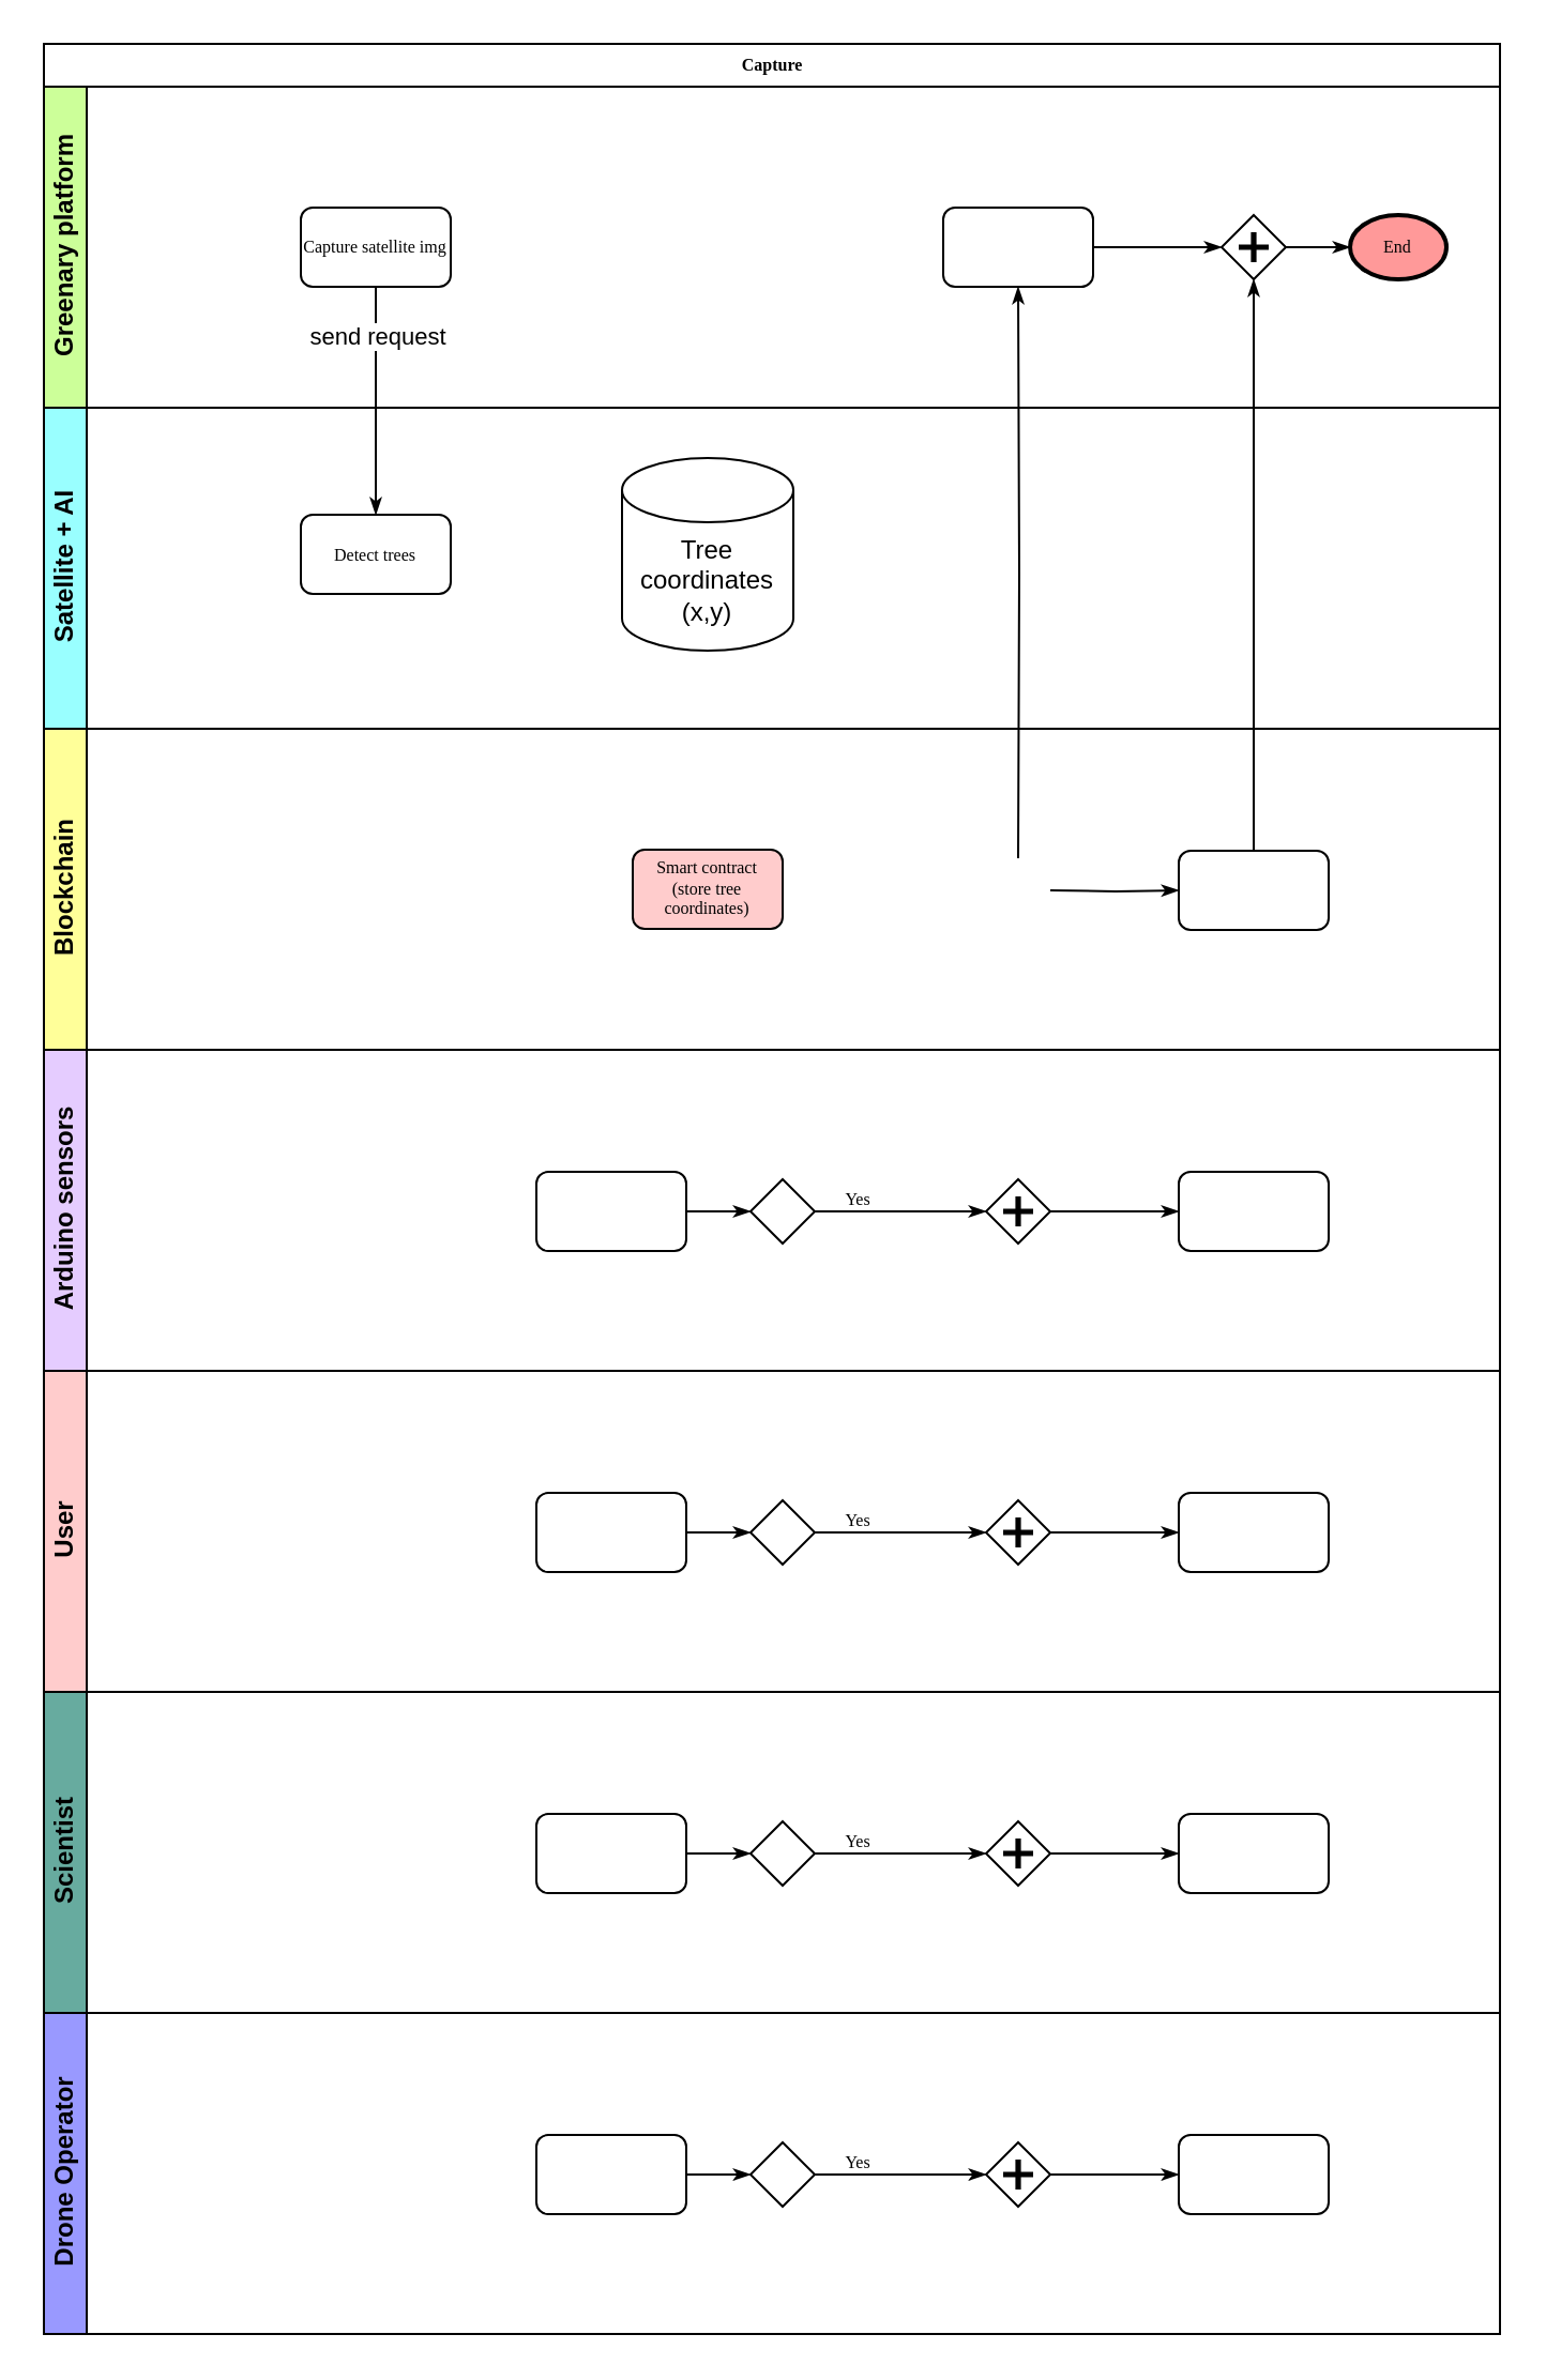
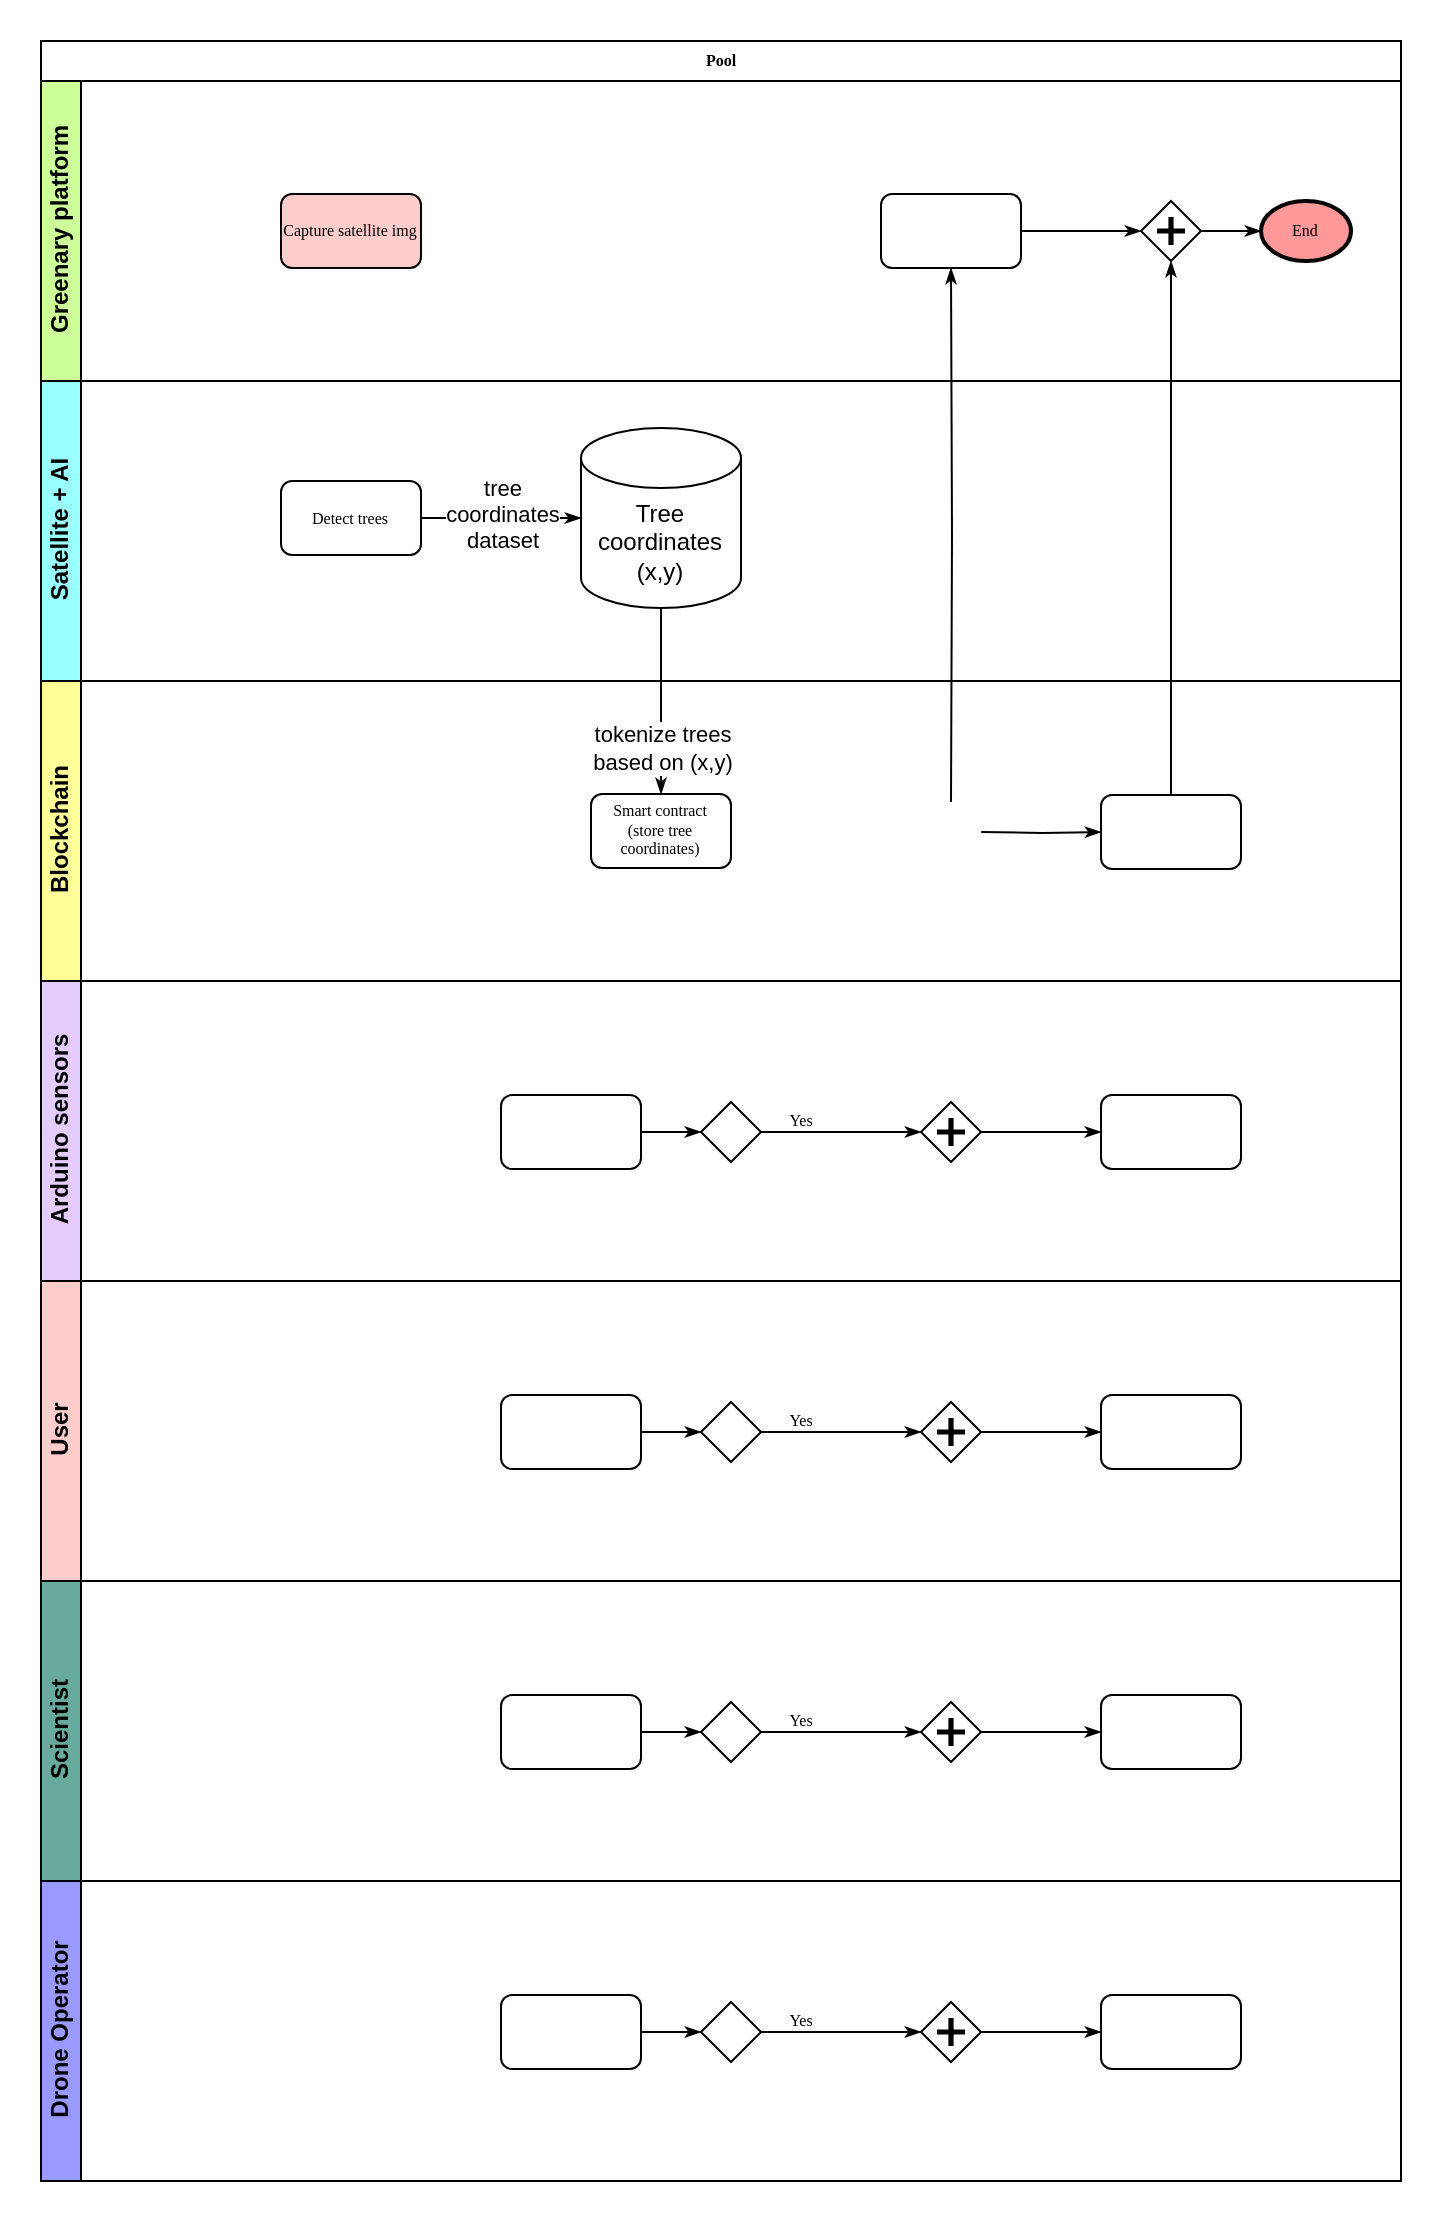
- <mxCell id="2" value="Capture" style="swimlane;html=1;childLayout=stackLayout;horizontal=1;startSize=20;horizontalStack=0;rounded=0;shadow=0;labelBackgroundColor=none;strokeWidth=1;fontFamily=Verdana;fontSize=8;align=center;" parent="1" vertex="1"><mxGeometry x="20" y="20" width="680" height="1070" as="geometry" /></mxCell>
+ <mxCell id="2" value="Pool" style="swimlane;html=1;childLayout=stackLayout;horizontal=1;startSize=20;horizontalStack=0;rounded=0;shadow=0;labelBackgroundColor=none;strokeWidth=1;fontFamily=Verdana;fontSize=8;align=center;" parent="1" vertex="1"><mxGeometry x="20" y="20" width="680" height="1070" as="geometry" /></mxCell>
- <mxCell id="4" value="Capture satellite img" style="rounded=1;whiteSpace=wrap;html=1;shadow=0;labelBackgroundColor=none;strokeWidth=1;fontFamily=Verdana;fontSize=8;align=center;" parent="3" vertex="1"><mxGeometry x="120" y="56.5" width="70" height="37" as="geometry" /></mxCell>
+ <mxCell id="4" value="Capture satellite img" style="rounded=1;whiteSpace=wrap;html=1;shadow=0;labelBackgroundColor=none;strokeWidth=1;fontFamily=Verdana;fontSize=8;align=center;fillColor=#ffcccc;" parent="3" vertex="1"><mxGeometry x="120" y="56.5" width="70" height="37" as="geometry" /></mxCell>
- <mxCell id="19" style="edgeStyle=orthogonalEdgeStyle;rounded=0;html=1;labelBackgroundColor=none;startArrow=none;startFill=0;startSize=5;endArrow=classicThin;endFill=1;endSize=5;jettySize=auto;orthogonalLoop=1;strokeWidth=1;fontFamily=Verdana;fontSize=8" parent="2" source="4" target="13" edge="1"><mxGeometry relative="1" as="geometry" /></mxCell>
- <mxCell id="20" value="send request" style="edgeLabel;html=1;align=center;verticalAlign=middle;resizable=0;points=[];" parent="19" vertex="1" connectable="0"><mxGeometry x="-0.562" relative="1" as="geometry"><mxPoint as="offset" /></mxGeometry></mxCell>
+ <mxCell id="11" style="edgeStyle=orthogonalEdgeStyle;rounded=0;html=1;labelBackgroundColor=none;startArrow=none;startFill=0;startSize=5;endArrow=classicThin;endFill=1;endSize=5;jettySize=auto;orthogonalLoop=1;strokeWidth=1;fontFamily=Verdana;fontSize=8;entryX=0;entryY=0.5;entryDx=0;entryDy=0;entryPerimeter=0;" parent="10" source="13" target="14" edge="1"><mxGeometry relative="1" as="geometry"><mxPoint x="270" y="68.5" as="targetPoint" /></mxGeometry></mxCell>
+ <mxCell id="12" value="tree&lt;div&gt;coordinates&lt;/div&gt;&lt;div&gt;dataset&lt;/div&gt;" style="edgeLabel;html=1;align=center;verticalAlign=middle;resizable=0;points=[];" parent="11" vertex="1" connectable="0"><mxGeometry x="-0.006" y="2" relative="1" as="geometry"><mxPoint as="offset" /></mxGeometry></mxCell>
+ <mxCell id="55" style="edgeStyle=orthogonalEdgeStyle;rounded=0;html=1;labelBackgroundColor=none;startArrow=none;startFill=0;startSize=5;endArrow=classicThin;endFill=1;endSize=5;jettySize=auto;orthogonalLoop=1;strokeWidth=1;fontFamily=Verdana;fontSize=8;entryX=0.5;entryY=0;entryDx=0;entryDy=0;exitX=0.5;exitY=1;exitDx=0;exitDy=0;exitPerimeter=0;" parent="2" source="14" target="16" edge="1"><mxGeometry relative="1" as="geometry"><mxPoint x="305" y="257" as="sourcePoint" /><mxPoint x="260" y="249" as="targetPoint" /></mxGeometry></mxCell>
+ <mxCell id="56" value="tokenize trees&lt;div&gt;based on (x,y)&lt;/div&gt;" style="edgeLabel;html=1;align=center;verticalAlign=middle;resizable=0;points=[];" parent="55" vertex="1" connectable="0"><mxGeometry x="0.499" relative="1" as="geometry"><mxPoint as="offset" /></mxGeometry></mxCell>
- <mxCell id="16" value="Smart contract&lt;div&gt;(store tree coordinates)&lt;/div&gt;" style="rounded=1;whiteSpace=wrap;html=1;shadow=0;labelBackgroundColor=none;strokeWidth=1;fontFamily=Verdana;fontSize=8;align=center;fillColor=#ffcccc;" parent="15" vertex="1"><mxGeometry x="275" y="56.5" width="70" height="37" as="geometry" /></mxCell>
+ <mxCell id="16" value="Smart contract&lt;div&gt;(store tree coordinates)&lt;/div&gt;" style="rounded=1;whiteSpace=wrap;html=1;shadow=0;labelBackgroundColor=none;strokeWidth=1;fontFamily=Verdana;fontSize=8;align=center;" parent="15" vertex="1"><mxGeometry x="275" y="56.5" width="70" height="37" as="geometry" /></mxCell>
